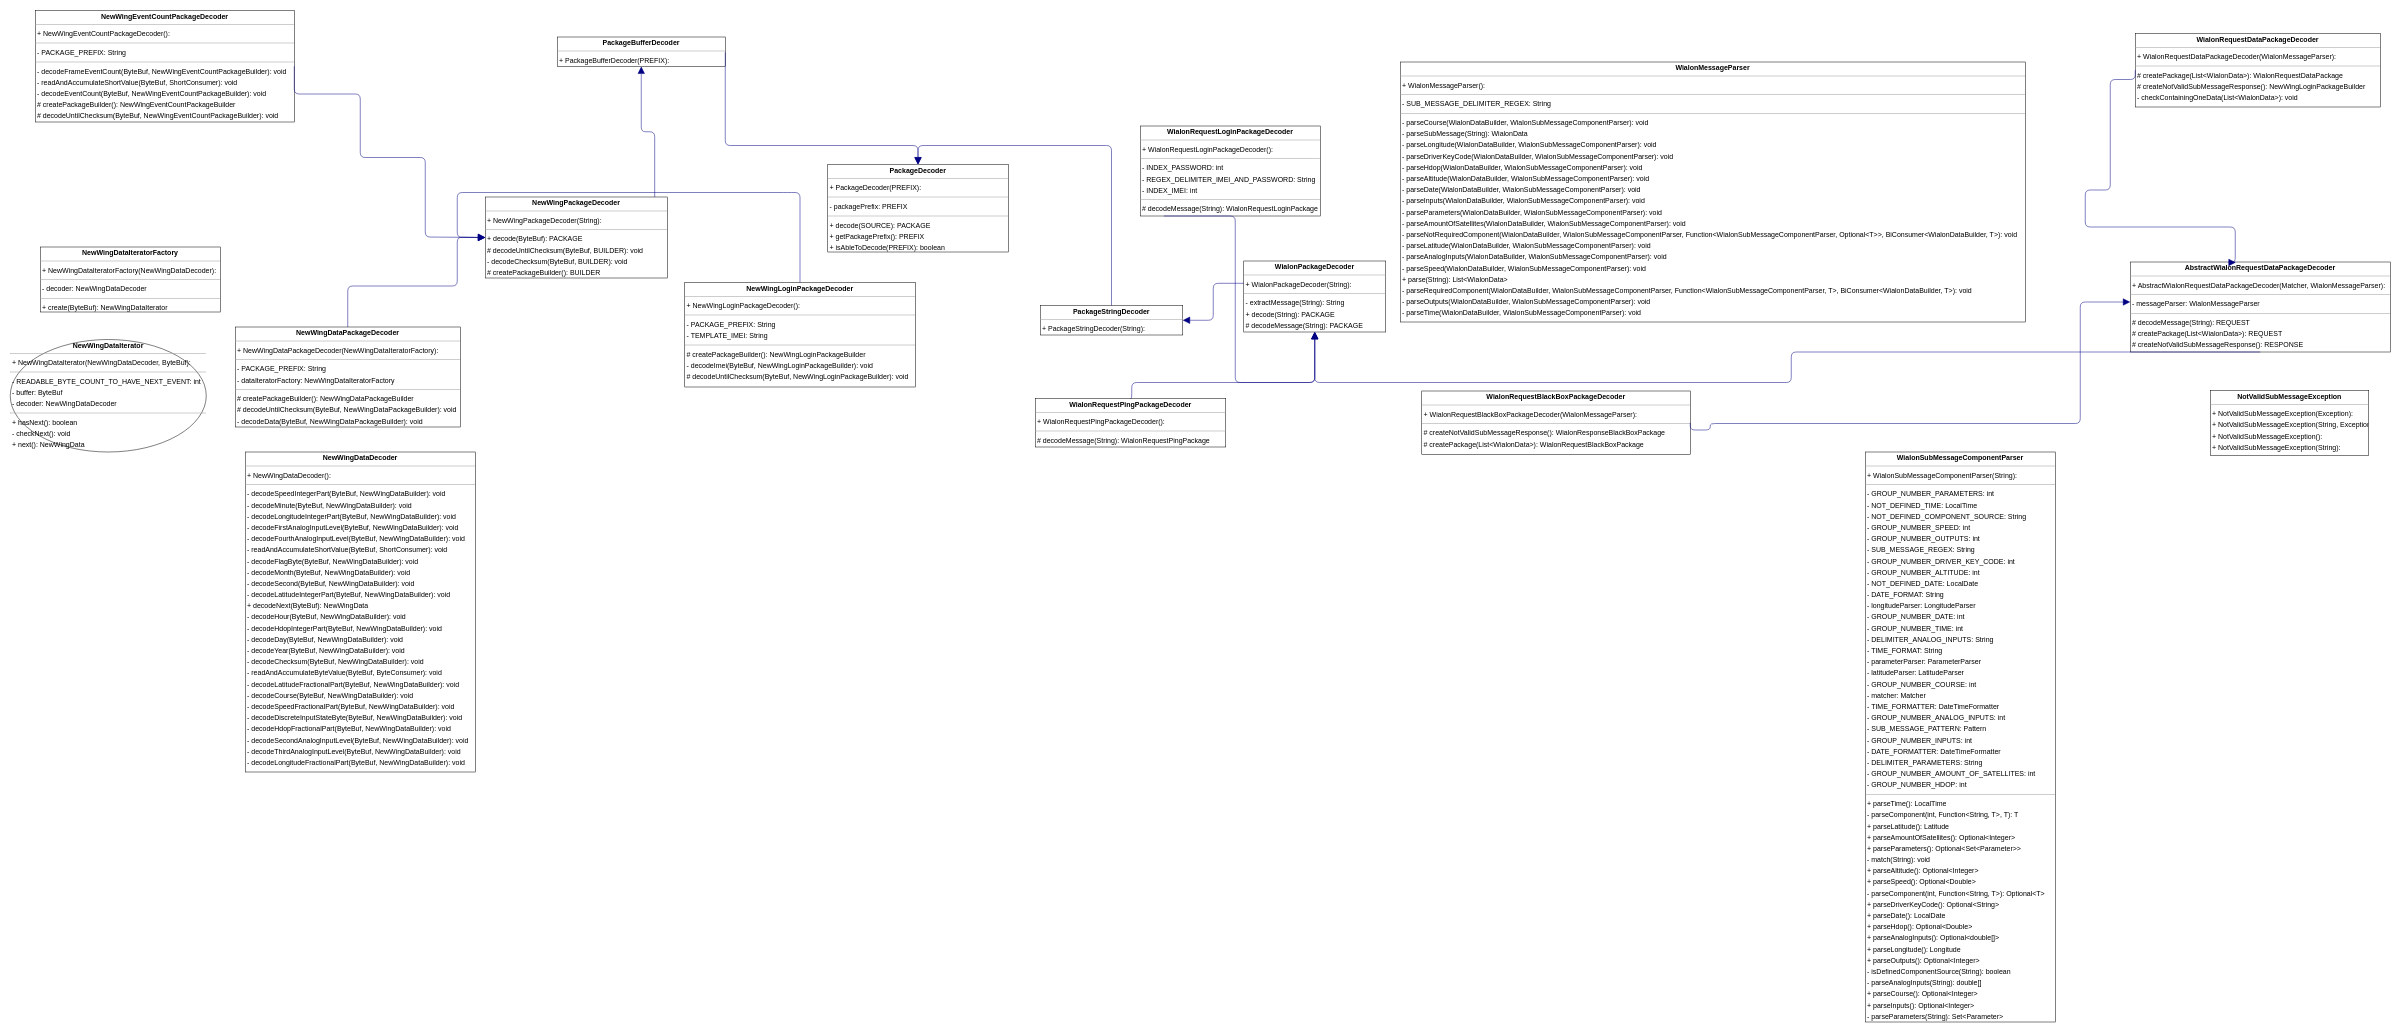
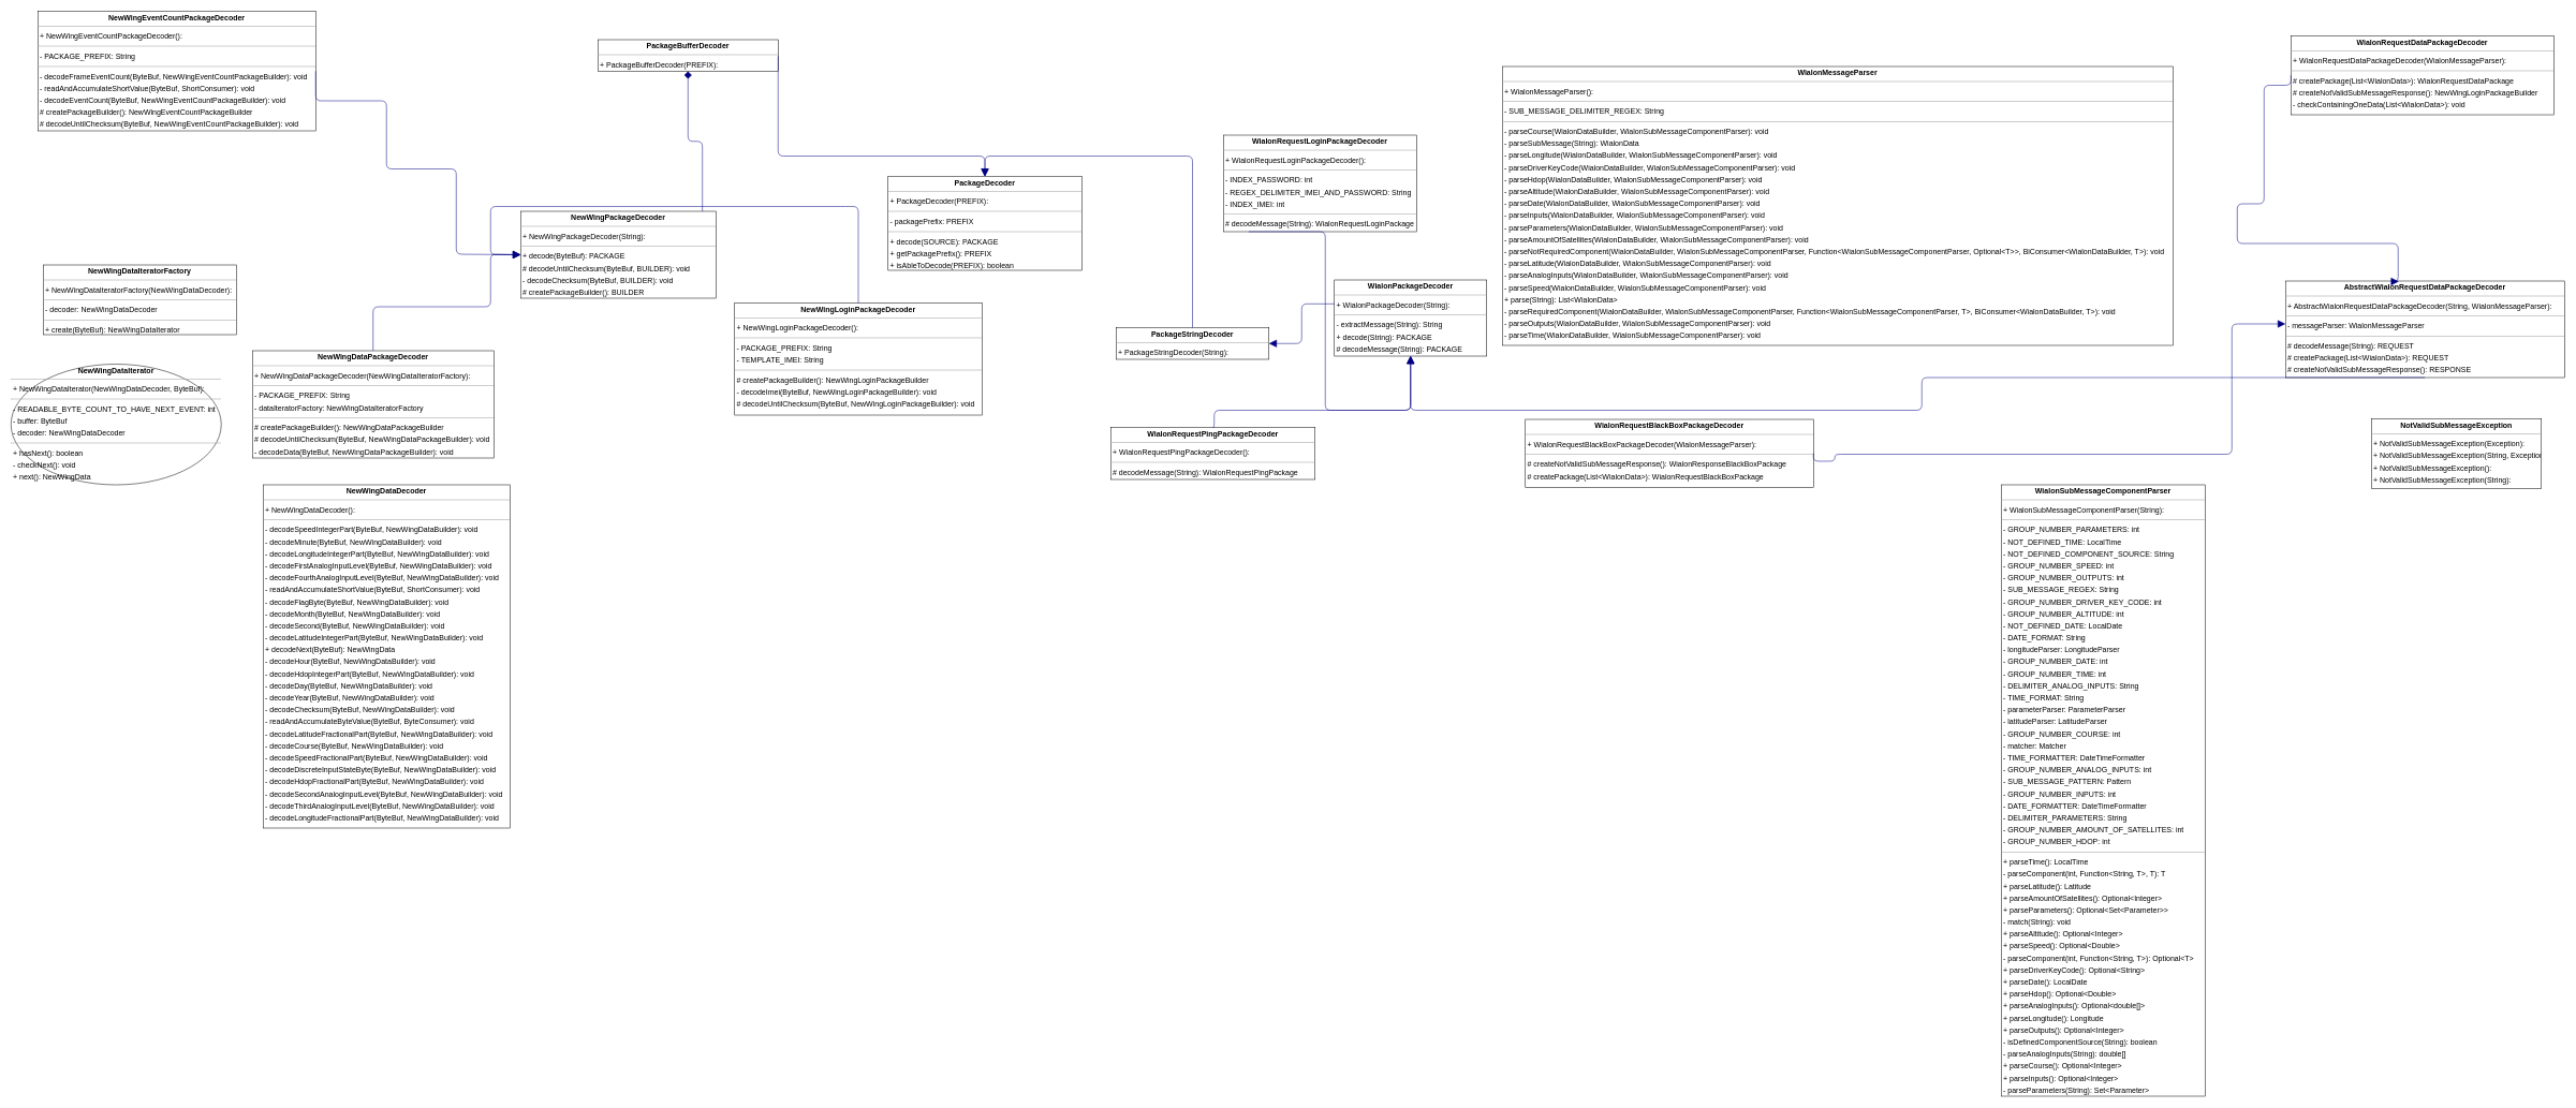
- <mxCell id="25" value="" style="html=1;rounded=1;edgeStyle=orthogonalEdgeStyle;dashed=0;startArrow=none;endArrow=block;endSize=12;strokeColor=#000082;exitX=0.931;exitY=0.000;exitDx=0;exitDy=0;entryX=0.500;entryY=1.001;entryDx=0;entryDy=0;" parent="1" source="9" target="11" edge="1"><mxGeometry width="50" height="50" relative="1" as="geometry"><Array as="points" /></mxGeometry></mxCell>
+ <mxCell id="25" value="" style="html=1;rounded=1;edgeStyle=orthogonalEdgeStyle;dashed=0;startArrow=none;endArrow=diamond;endSize=12;strokeColor=#000082;exitX=0.931;exitY=0.000;exitDx=0;exitDy=0;entryX=0.500;entryY=1.001;entryDx=0;entryDy=0;" parent="1" source="9" target="11" edge="1"><mxGeometry width="50" height="50" relative="1" as="geometry"><Array as="points" /></mxGeometry></mxCell>
- <mxCell id="2" value="&lt;p style=&quot;margin:0px;margin-top:4px;text-align:center;&quot;&gt;&lt;b&gt;AbstractWialonRequestDataPackageDecoder&lt;REQUEST, RESPONSE&gt;&lt;/b&gt;&lt;/p&gt;&lt;hr size=&quot;1&quot;/&gt;&lt;p style=&quot;margin:0 0 0 4px;line-height:1.6;&quot;&gt;+ AbstractWialonRequestDataPackageDecoder(Matcher, WialonMessageParser): &lt;/p&gt;&lt;hr size=&quot;1&quot;/&gt;&lt;p style=&quot;margin:0 0 0 4px;line-height:1.6;&quot;&gt;- messageParser: WialonMessageParser&lt;/p&gt;&lt;hr size=&quot;1&quot;/&gt;&lt;p style=&quot;margin:0 0 0 4px;line-height:1.6;&quot;&gt;# decodeMessage(String): REQUEST&lt;br/&gt;# createPackage(List&amp;lt;WialonData&amp;gt;): REQUEST&lt;br/&gt;# createNotValidSubMessageResponse(): RESPONSE&lt;/p&gt;" style="verticalAlign=top;align=left;overflow=fill;fontSize=14;fontFamily=Helvetica;html=1;rounded=0;shadow=0;comic=0;labelBackgroundColor=none;strokeWidth=1;" parent="1" vertex="1"><mxGeometry x="4260" y="523" width="520" height="180" as="geometry" /></mxCell>
+ <mxCell id="2" value="&lt;p style=&quot;margin:0px;margin-top:4px;text-align:center;&quot;&gt;&lt;b&gt;AbstractWialonRequestDataPackageDecoder&lt;REQUEST, RESPONSE&gt;&lt;/b&gt;&lt;/p&gt;&lt;hr size=&quot;1&quot;/&gt;&lt;p style=&quot;margin:0 0 0 4px;line-height:1.6;&quot;&gt;+ AbstractWialonRequestDataPackageDecoder(String, WialonMessageParser): &lt;/p&gt;&lt;hr size=&quot;1&quot;/&gt;&lt;p style=&quot;margin:0 0 0 4px;line-height:1.6;&quot;&gt;- messageParser: WialonMessageParser&lt;/p&gt;&lt;hr size=&quot;1&quot;/&gt;&lt;p style=&quot;margin:0 0 0 4px;line-height:1.6;&quot;&gt;# decodeMessage(String): REQUEST&lt;br/&gt;# createPackage(List&amp;lt;WialonData&amp;gt;): REQUEST&lt;br/&gt;# createNotValidSubMessageResponse(): RESPONSE&lt;/p&gt;" style="verticalAlign=top;align=left;overflow=fill;fontSize=14;fontFamily=Helvetica;html=1;rounded=0;shadow=0;comic=0;labelBackgroundColor=none;strokeWidth=1;" parent="1" vertex="1"><mxGeometry x="4260" y="523" width="520" height="180" as="geometry" /></mxCell>
